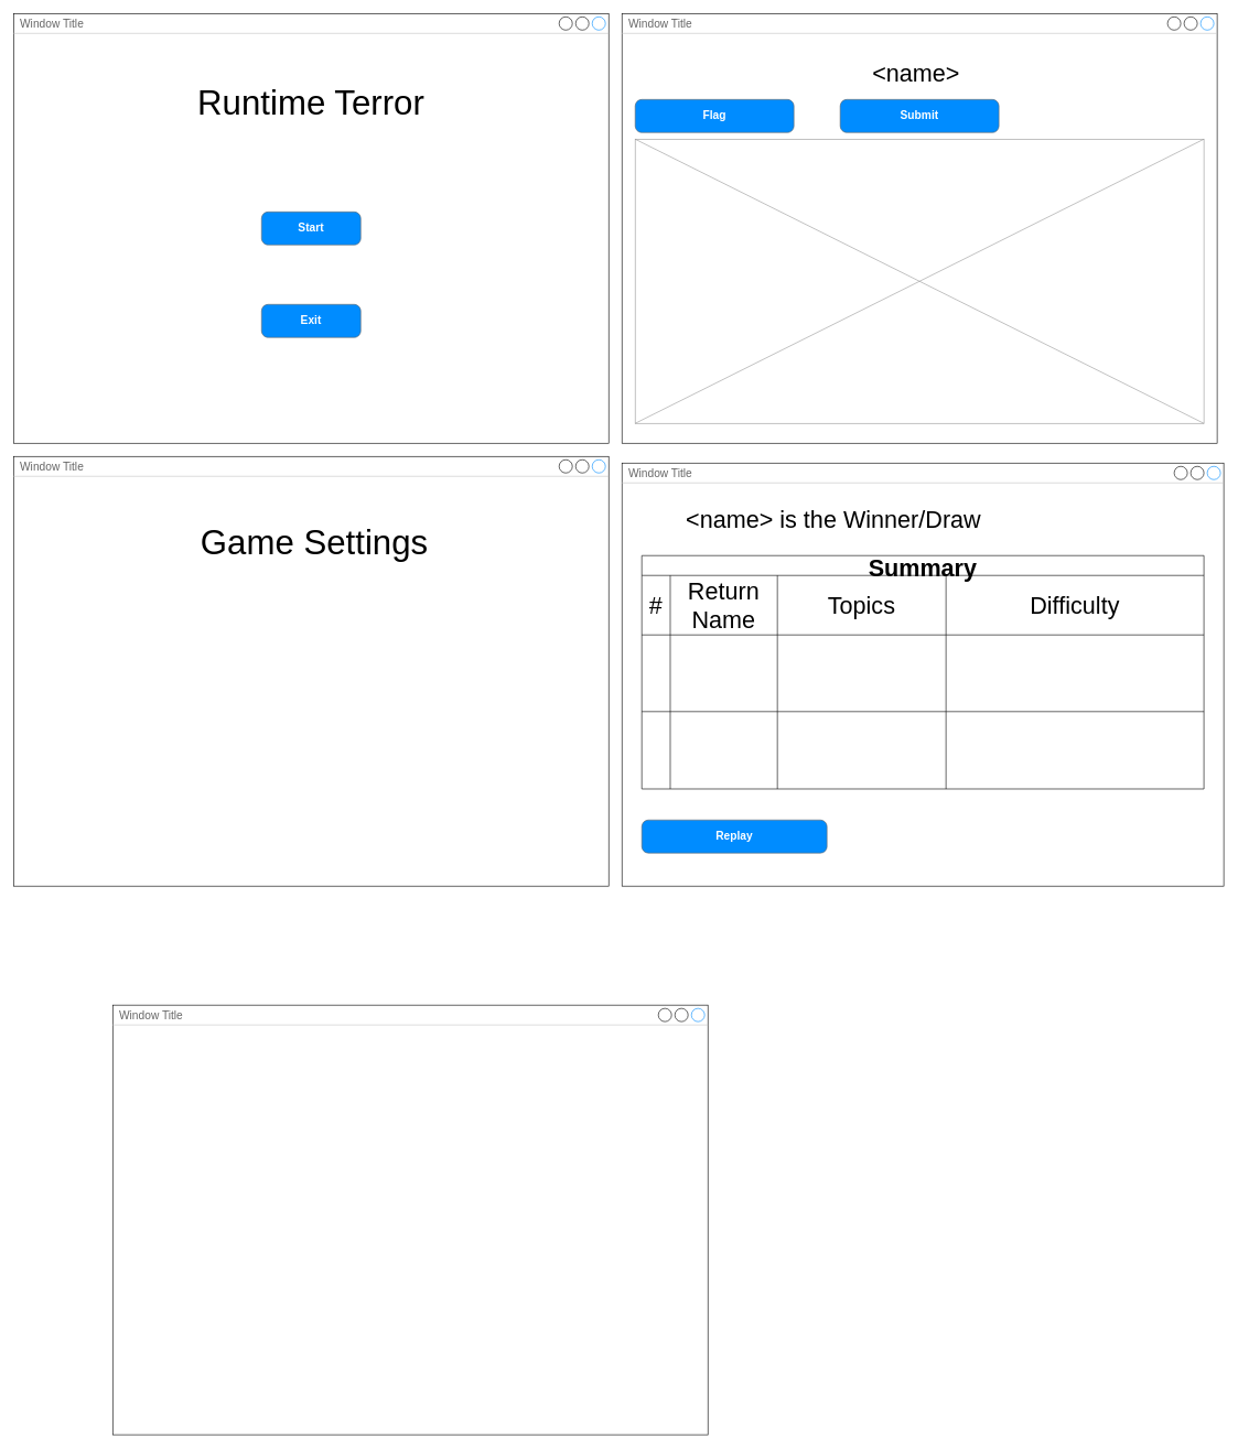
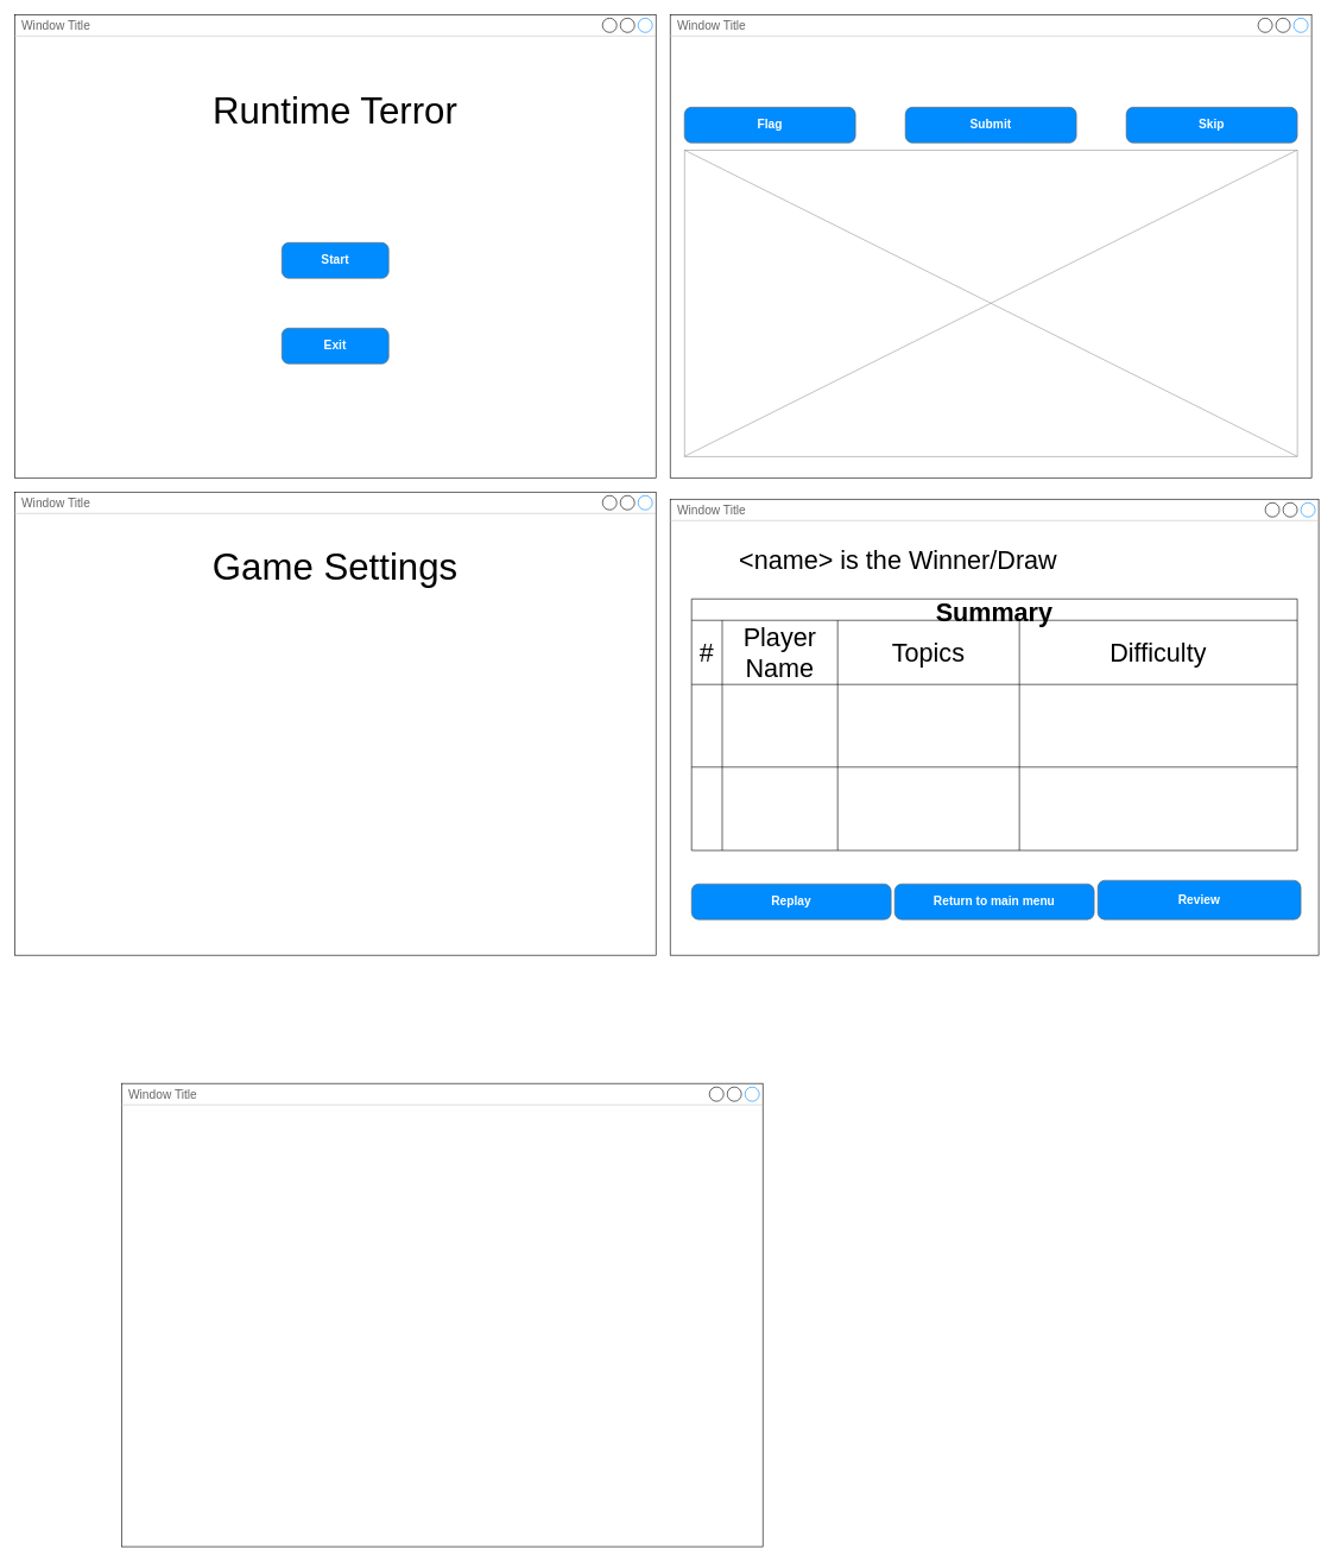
- <mxCell id="10" value="&lt;font style=&quot;font-size: 36px;&quot;&gt;&amp;lt;name&amp;gt;&lt;/font&gt;" style="text;html=1;strokeColor=none;fillColor=none;align=center;verticalAlign=middle;whiteSpace=wrap;rounded=0;fontSize=52;" parent="1" vertex="1"><mxGeometry x="1210" y="60" width="350" height="90" as="geometry" /></mxCell>
+ <mxCell id="14" value="Skip" style="strokeWidth=1;shadow=0;dashed=0;align=center;html=1;shape=mxgraph.mockup.buttons.button;strokeColor=#666666;fontColor=#ffffff;mainText=;buttonStyle=round;fontSize=17;fontStyle=1;fillColor=#008cff;whiteSpace=wrap;" parent="1" vertex="1"><mxGeometry x="1580" y="150" width="240" height="50" as="geometry" /></mxCell>
- <mxCell id="3" value="Start" style="strokeWidth=1;shadow=0;dashed=0;align=center;html=1;shape=mxgraph.mockup.buttons.button;strokeColor=#666666;fontColor=#ffffff;mainText=;buttonStyle=round;fontSize=17;fontStyle=1;fillColor=#008cff;whiteSpace=wrap;" parent="1" vertex="1"><mxGeometry x="395" y="320" width="150" height="50" as="geometry" /></mxCell>
+ <mxCell id="3" value="Start" style="strokeWidth=1;shadow=0;dashed=0;align=center;html=1;shape=mxgraph.mockup.buttons.button;strokeColor=#666666;fontColor=#ffffff;mainText=;buttonStyle=round;fontSize=17;fontStyle=1;fillColor=#008cff;whiteSpace=wrap;" parent="1" vertex="1"><mxGeometry x="395" y="340" width="150" height="50" as="geometry" /></mxCell>
- <mxCell id="8" value="Game Settings" style="text;html=1;strokeColor=none;fillColor=none;align=center;verticalAlign=middle;whiteSpace=wrap;rounded=0;fontSize=52;" parent="1" vertex="1"><mxGeometry x="300" y="775" width="350" height="90" as="geometry" /></mxCell>
+ <mxCell id="8" value="Game Settings" style="text;html=1;strokeColor=none;fillColor=none;align=center;verticalAlign=middle;whiteSpace=wrap;rounded=0;fontSize=52;" parent="1" vertex="1"><mxGeometry x="295" y="750" width="350" height="90" as="geometry" /></mxCell>
- <mxCell id="19" value="Return Name" style="shape=partialRectangle;html=1;whiteSpace=wrap;connectable=0;fillColor=none;top=0;left=0;bottom=0;right=0;overflow=hidden;fontSize=36;" parent="17" vertex="1"><mxGeometry x="43" width="162" height="90" as="geometry"><mxRectangle width="162" height="90" as="alternateBounds" /></mxGeometry></mxCell>
+ <mxCell id="19" value="Player Name" style="shape=partialRectangle;html=1;whiteSpace=wrap;connectable=0;fillColor=none;top=0;left=0;bottom=0;right=0;overflow=hidden;fontSize=36;" parent="17" vertex="1"><mxGeometry x="43" width="162" height="90" as="geometry"><mxRectangle width="162" height="90" as="alternateBounds" /></mxGeometry></mxCell>
+ <mxCell id="35" value="Review" style="strokeWidth=1;shadow=0;dashed=0;align=center;html=1;shape=mxgraph.mockup.buttons.button;strokeColor=#666666;fontColor=#ffffff;mainText=;buttonStyle=round;fontSize=17;fontStyle=1;fillColor=#008cff;whiteSpace=wrap;" parent="1" vertex="1"><mxGeometry x="1540" y="1235" width="285" height="55" as="geometry" /></mxCell>
+ <mxCell id="33" value="Return to main menu" style="strokeWidth=1;shadow=0;dashed=0;align=center;html=1;shape=mxgraph.mockup.buttons.button;strokeColor=#666666;fontColor=#ffffff;mainText=;buttonStyle=round;fontSize=17;fontStyle=1;fillColor=#008cff;whiteSpace=wrap;" parent="1" vertex="1"><mxGeometry x="1255" y="1240" width="280" height="50" as="geometry" /></mxCell>
